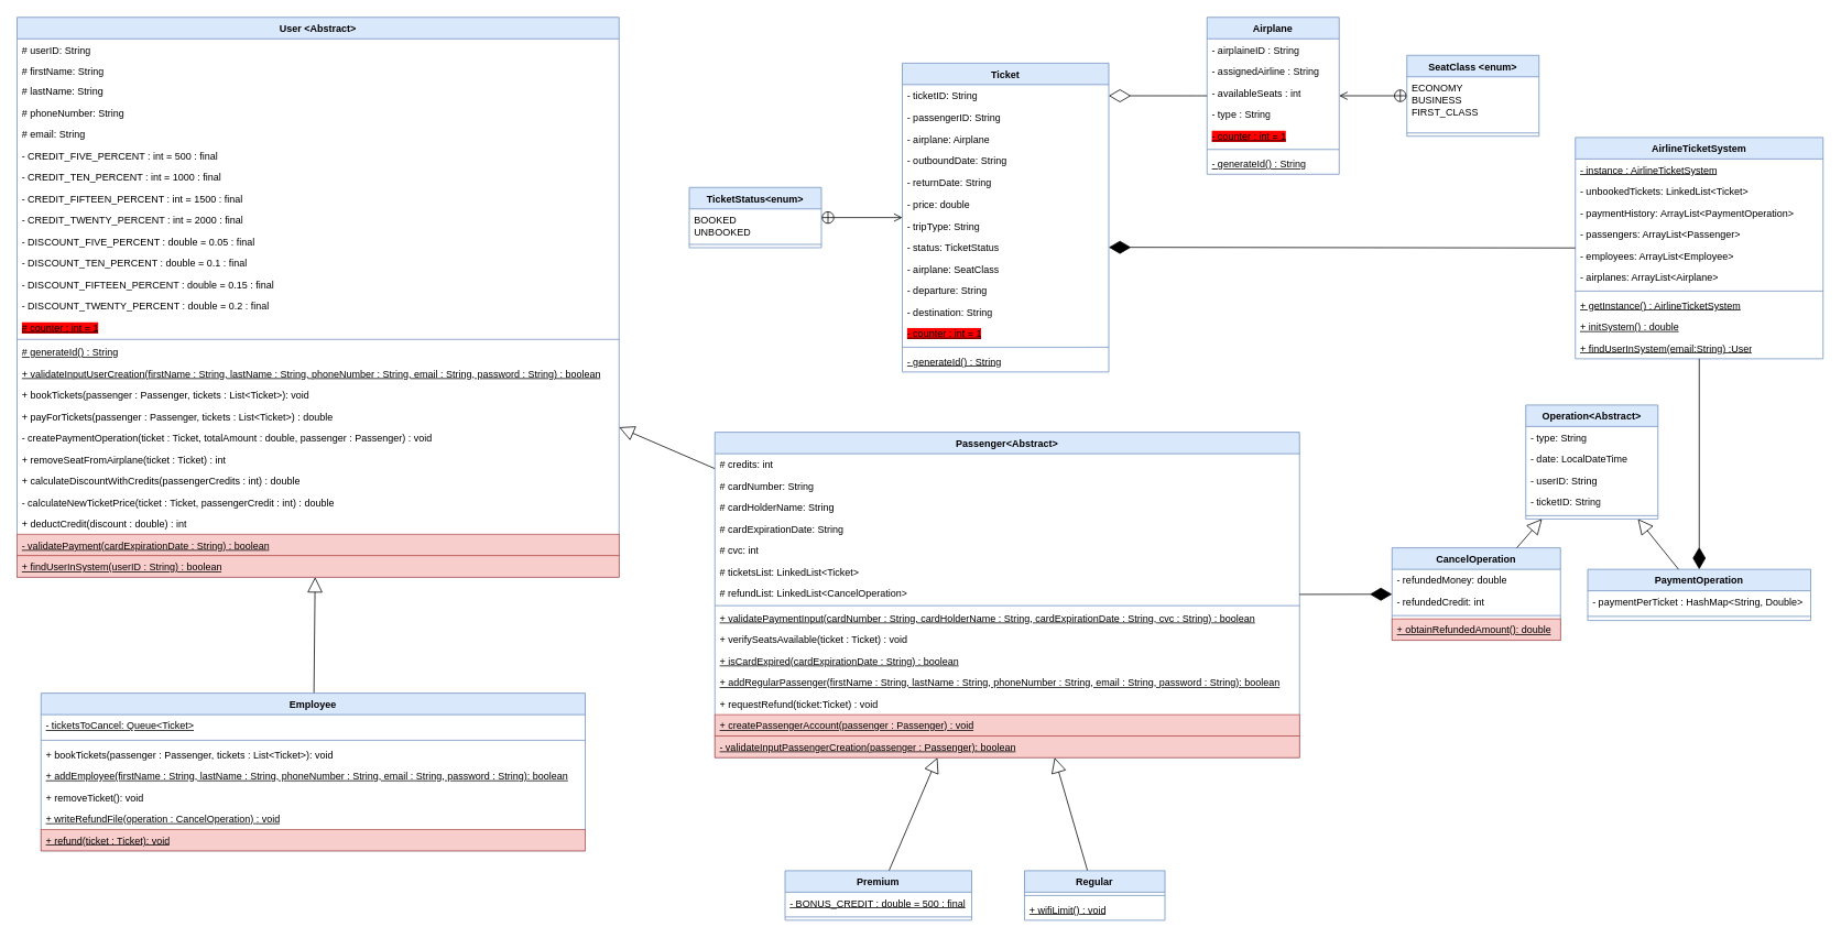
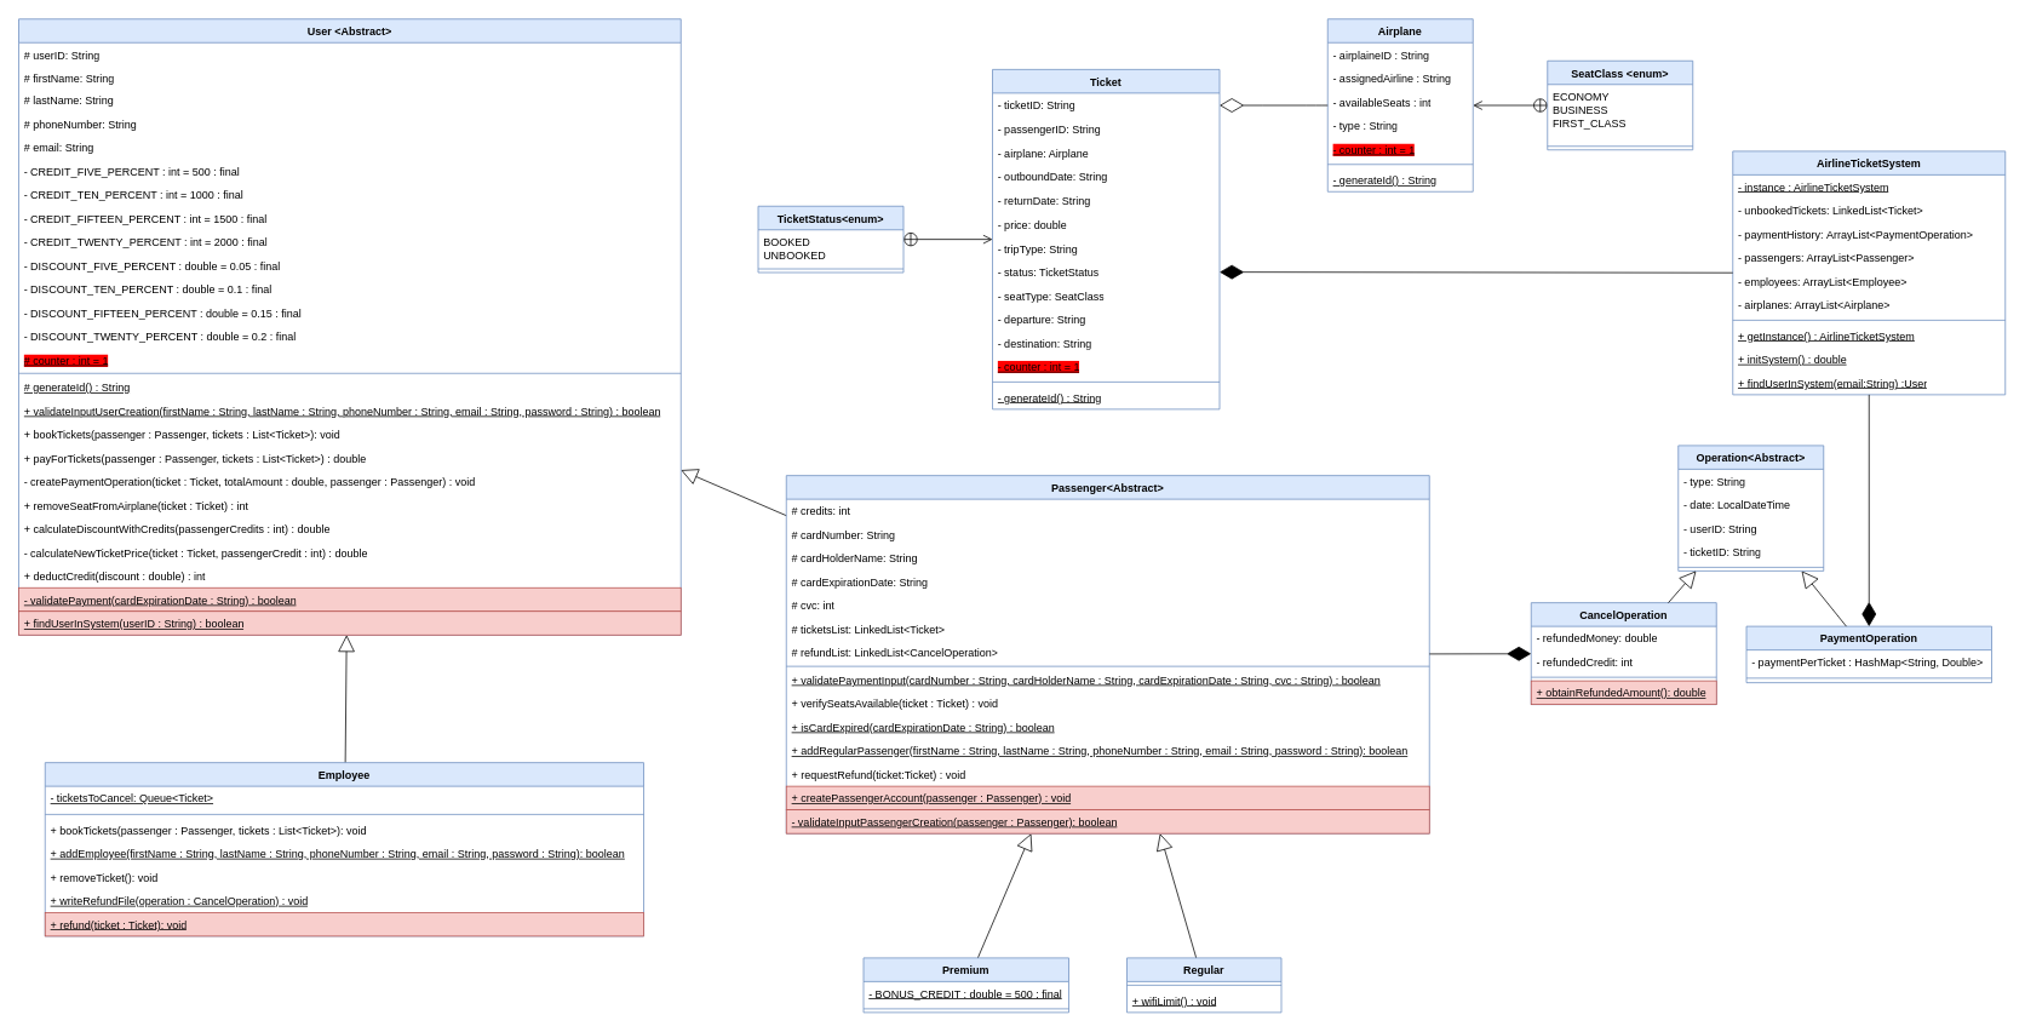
- <mxCell id="29" value="- airplane: SeatClass" style="text;strokeColor=none;fillColor=none;align=left;verticalAlign=top;spacingLeft=4;spacingRight=4;overflow=hidden;rotatable=0;points=[[0,0.5],[1,0.5]];portConstraint=eastwest;whiteSpace=wrap;html=1;" parent="20" vertex="1"><mxGeometry y="236" width="250" height="26" as="geometry" /></mxCell>
+ <mxCell id="29" value="- seatType: SeatClass" style="text;strokeColor=none;fillColor=none;align=left;verticalAlign=top;spacingLeft=4;spacingRight=4;overflow=hidden;rotatable=0;points=[[0,0.5],[1,0.5]];portConstraint=eastwest;whiteSpace=wrap;html=1;" parent="20" vertex="1"><mxGeometry y="236" width="250" height="26" as="geometry" /></mxCell>
